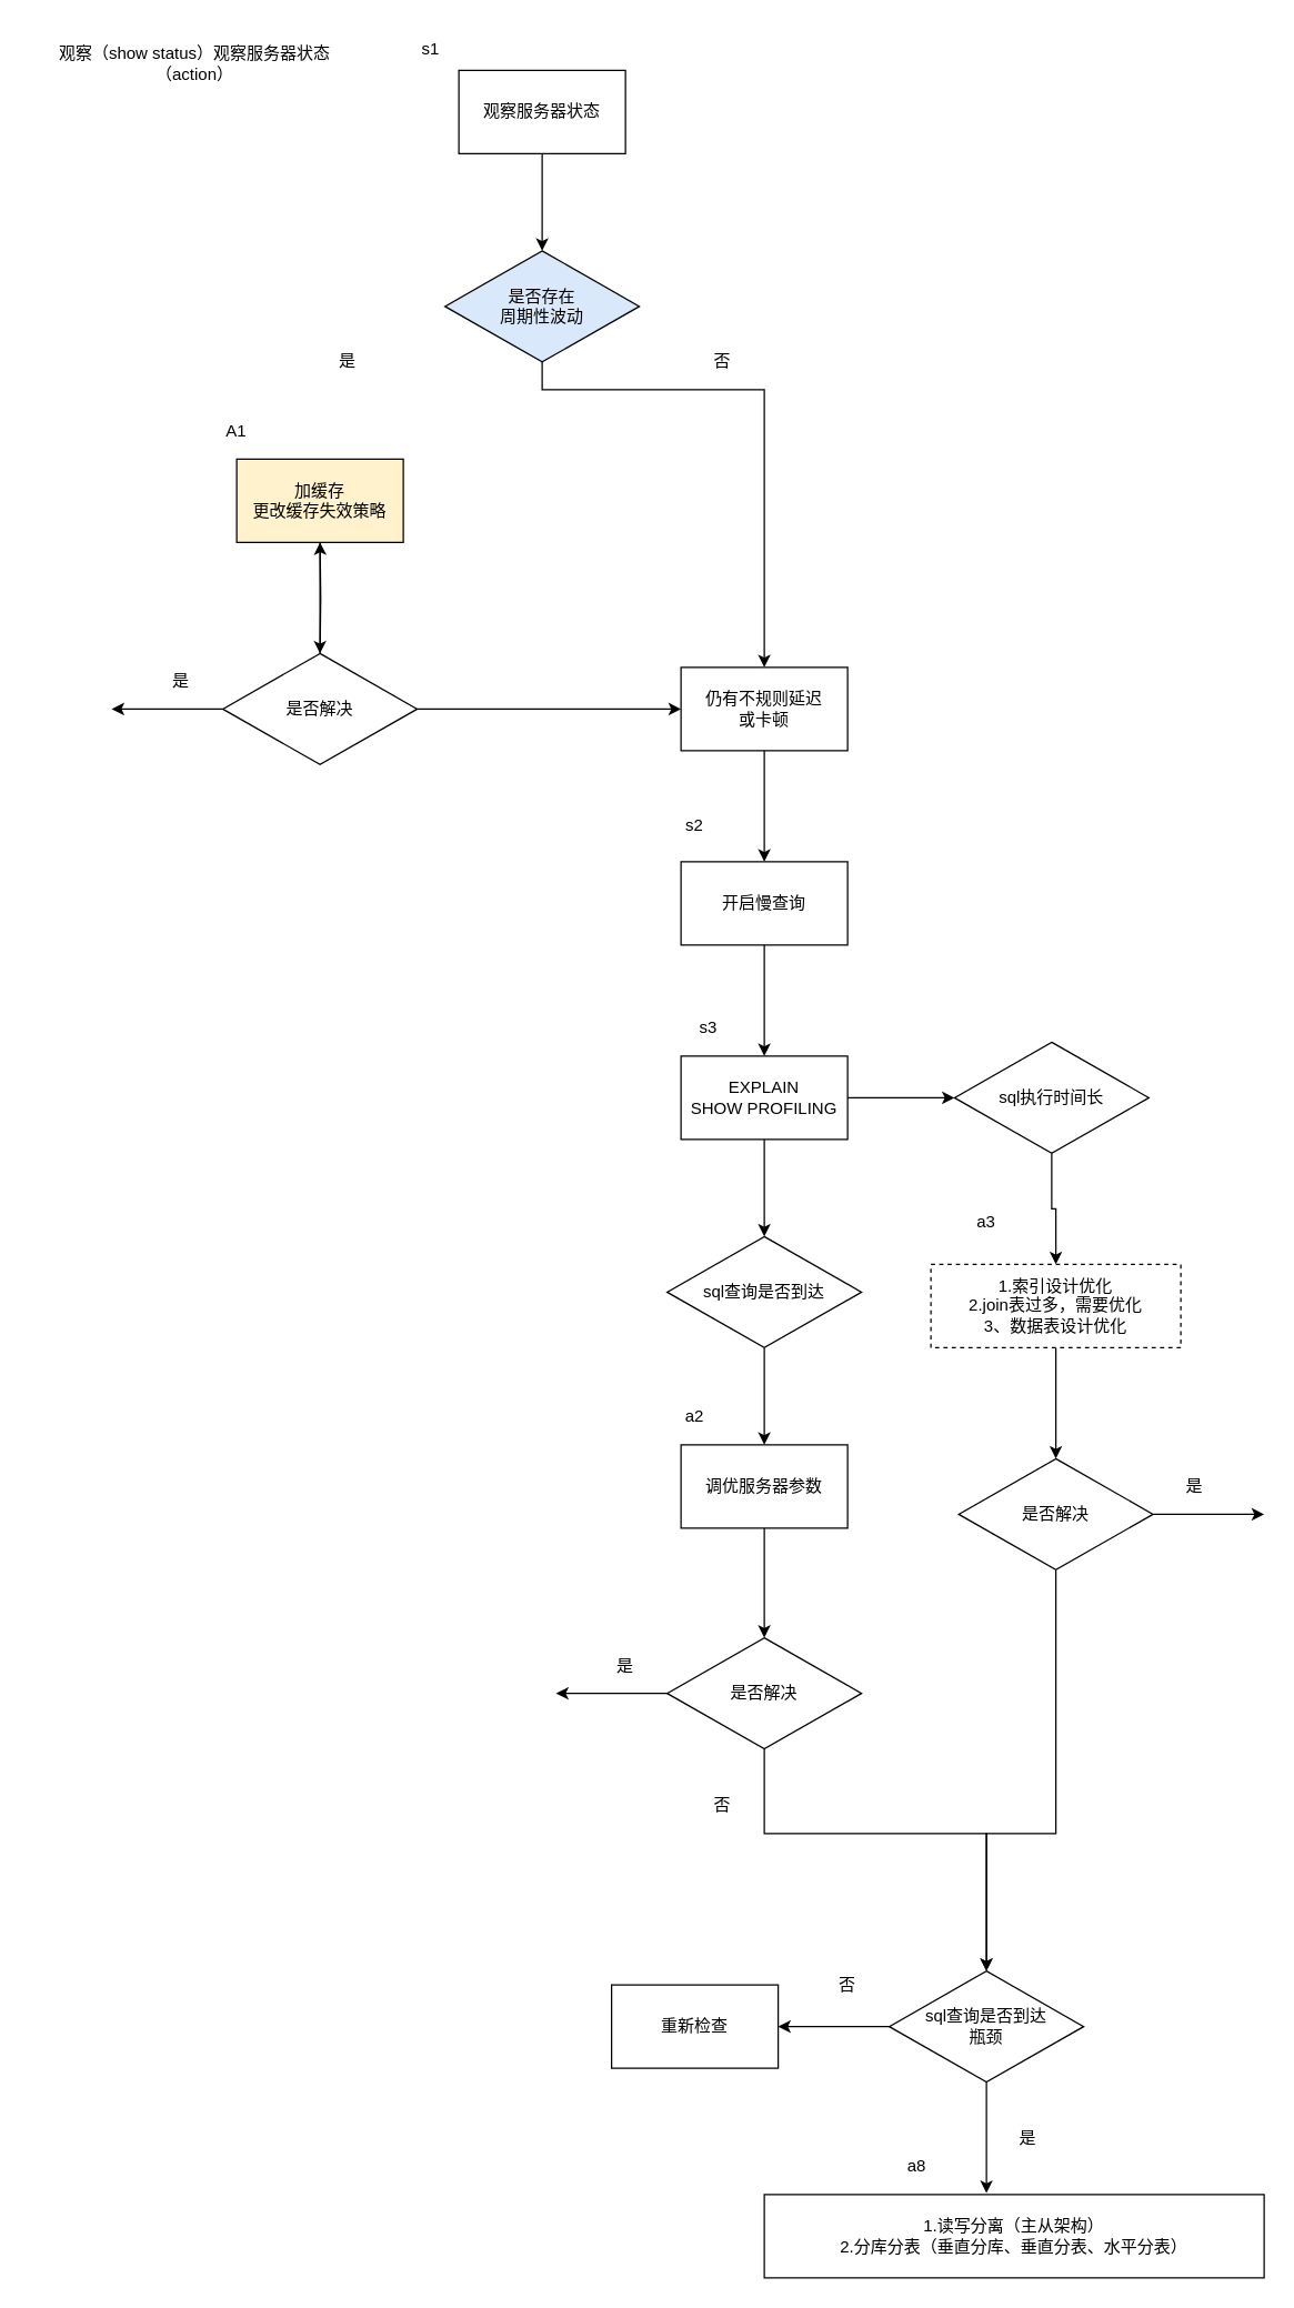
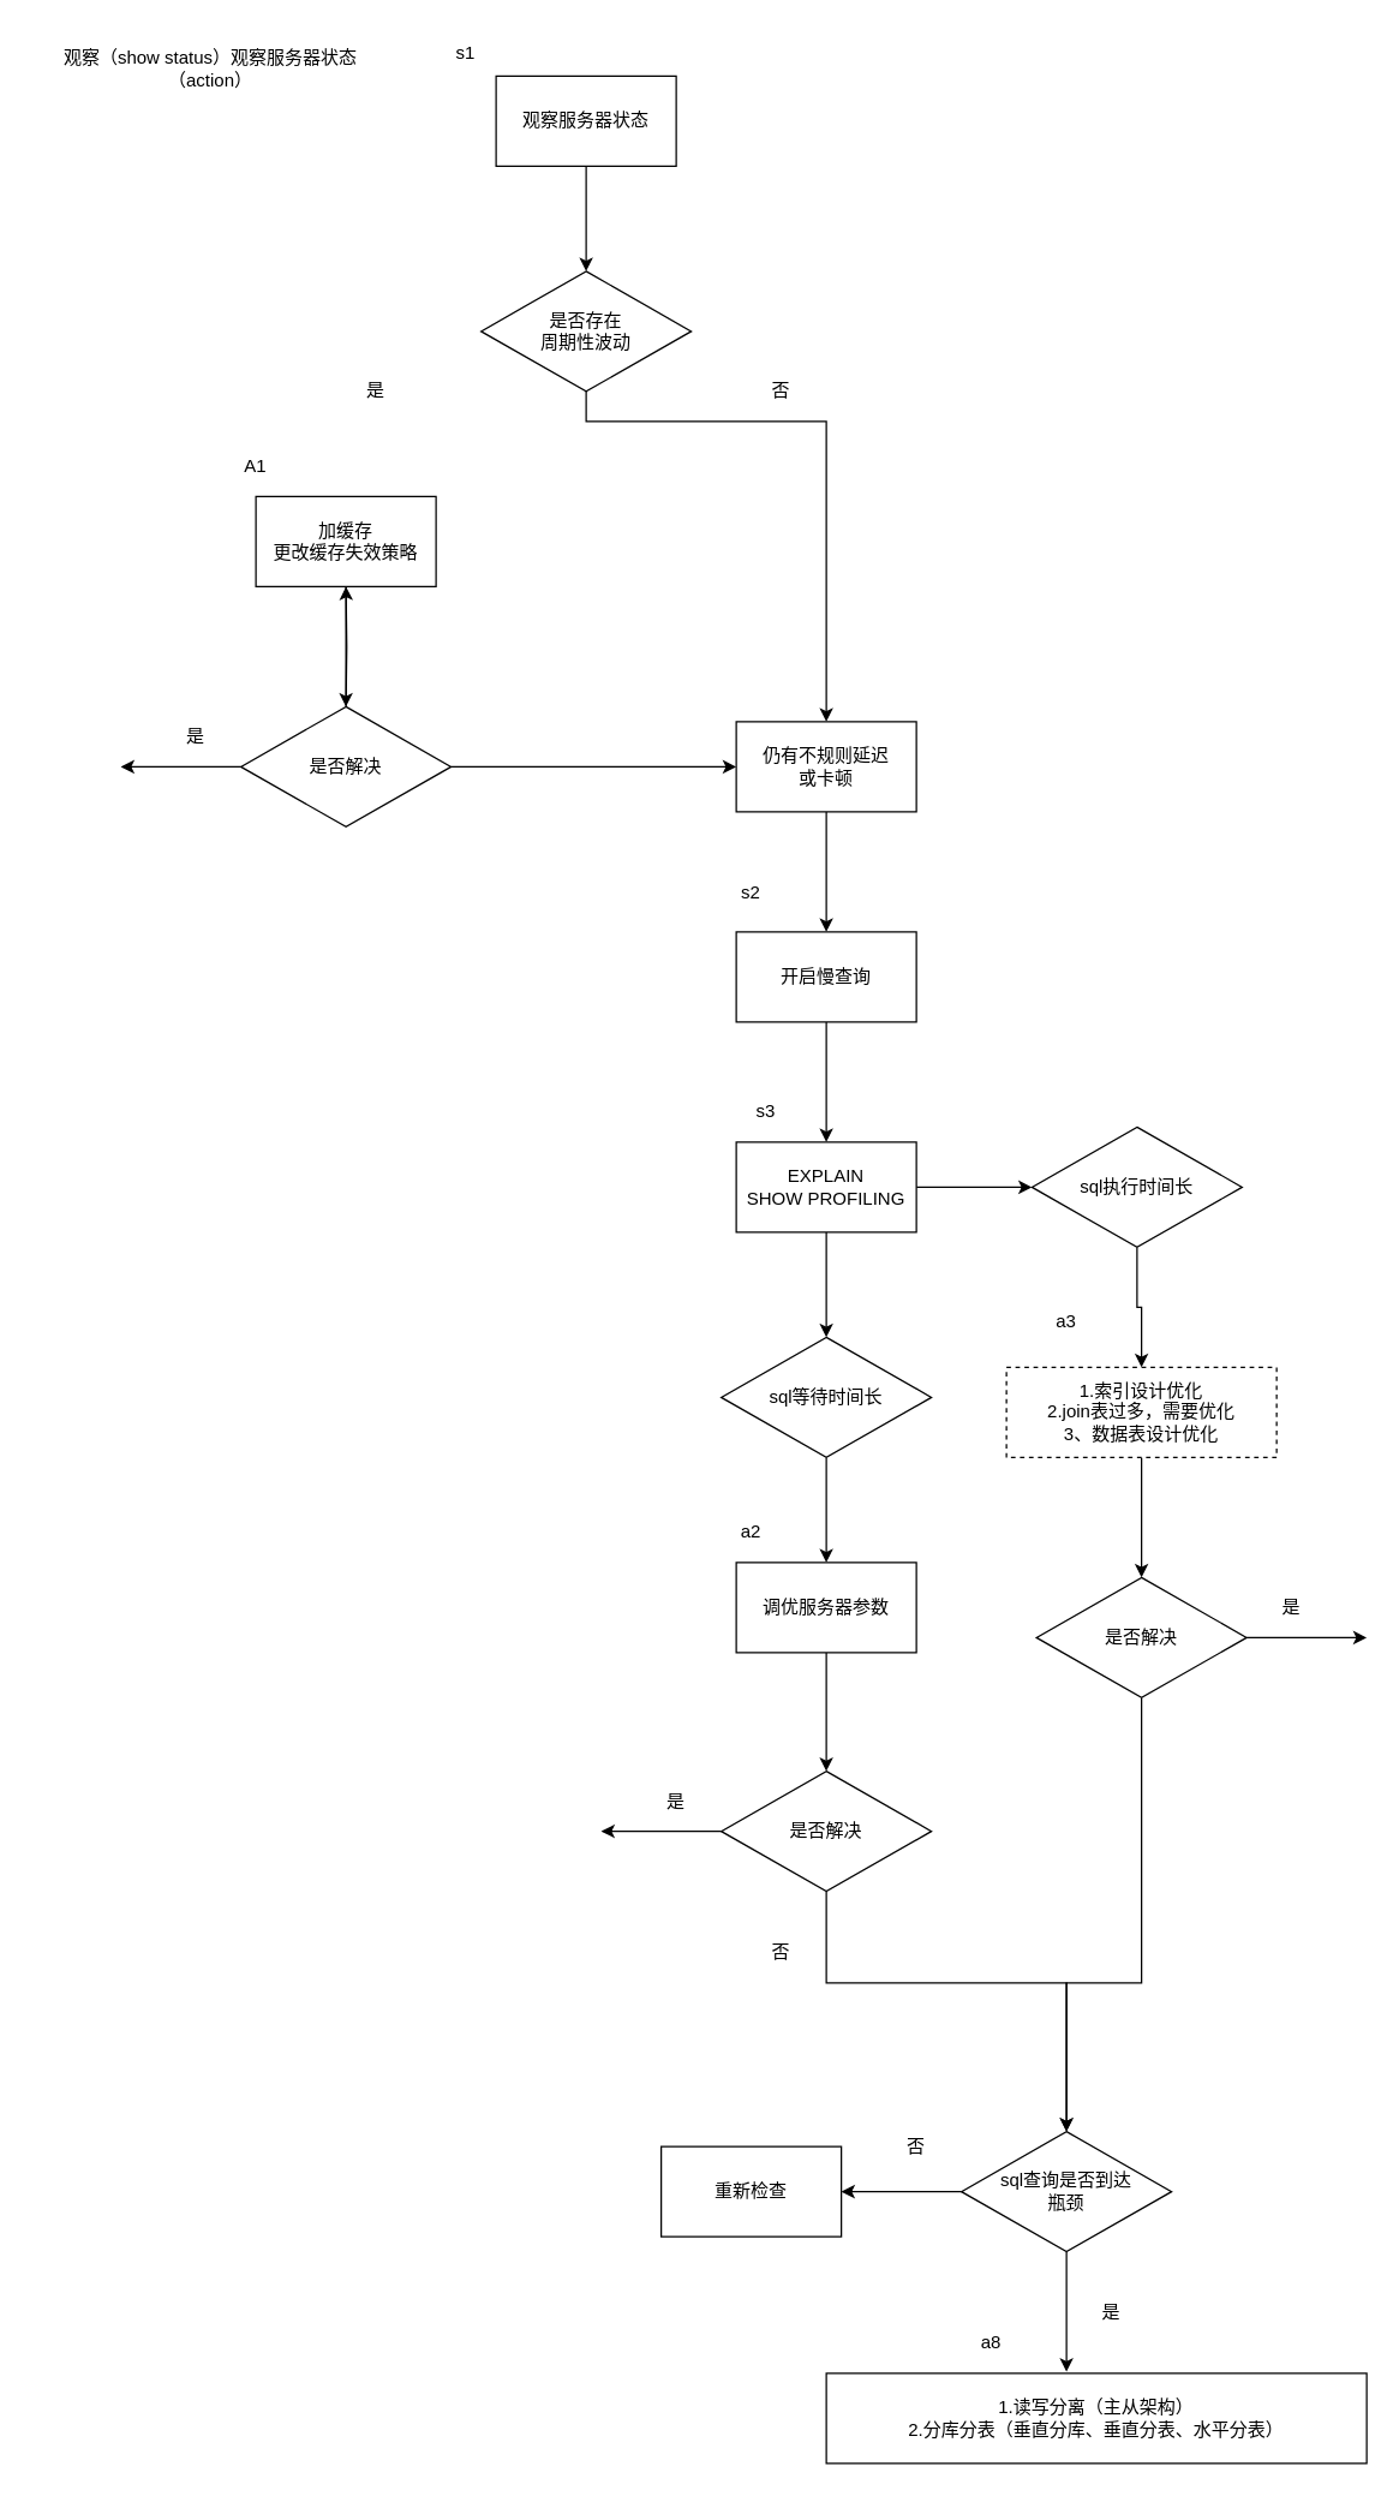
- <mxCell id="7" value="是否存在&lt;br&gt;周期性波动" style="rhombus;whiteSpace=wrap;html=1;fillColor=#dae8fc;" vertex="1" parent="1"><mxGeometry x="320" y="180" width="140" height="80" as="geometry" /></mxCell>
+ <mxCell id="7" value="是否存在&lt;br&gt;周期性波动" style="rhombus;whiteSpace=wrap;html=1;" vertex="1" parent="1"><mxGeometry x="320" y="180" width="140" height="80" as="geometry" /></mxCell>
- <mxCell id="9" value="加缓存&lt;br&gt;更改缓存失效策略" style="rounded=0;whiteSpace=wrap;html=1;fillColor=#fff2cc;" vertex="1" parent="1"><mxGeometry x="170" y="330" width="120" height="60" as="geometry" /></mxCell>
+ <mxCell id="9" value="加缓存&lt;br&gt;更改缓存失效策略" style="rounded=0;whiteSpace=wrap;html=1;" vertex="1" parent="1"><mxGeometry x="170" y="330" width="120" height="60" as="geometry" /></mxCell>
- <mxCell id="33" value="sql查询是否到达" style="rhombus;whiteSpace=wrap;html=1;" vertex="1" parent="1"><mxGeometry x="480" y="890" width="140" height="80" as="geometry" /></mxCell>
+ <mxCell id="33" value="sql等待时间长" style="rhombus;whiteSpace=wrap;html=1;" vertex="1" parent="1"><mxGeometry x="480" y="890" width="140" height="80" as="geometry" /></mxCell>
